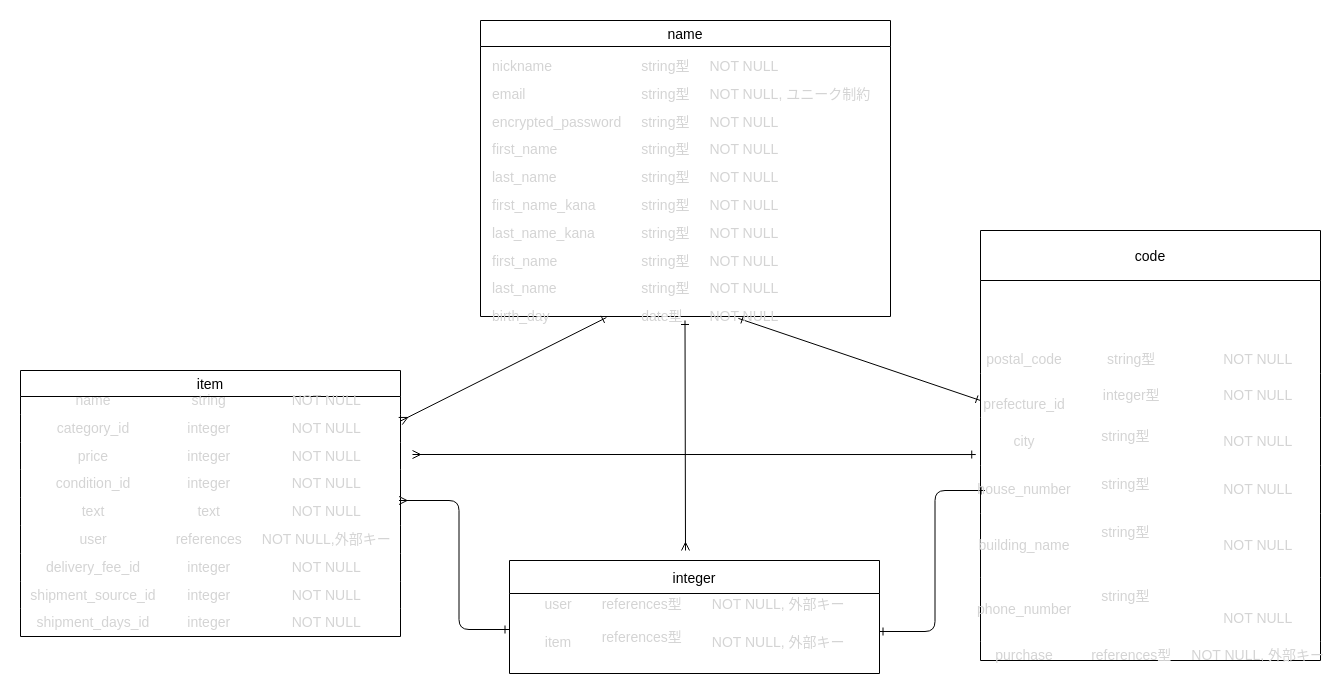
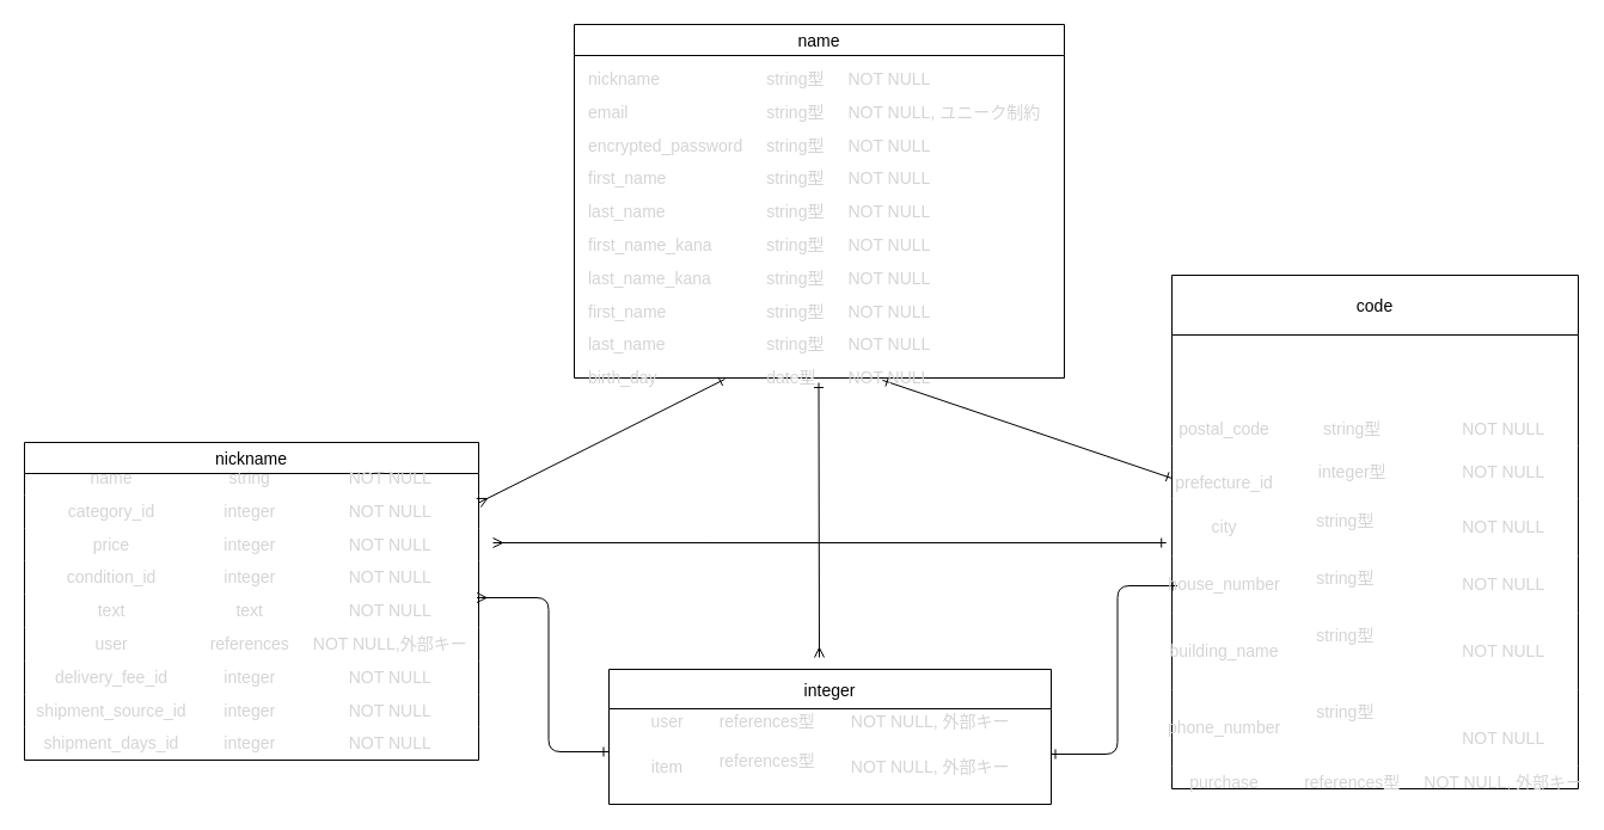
- <mxCell id="13" value="item" style="swimlane;fontStyle=0;childLayout=stackLayout;horizontal=1;startSize=26;horizontalStack=0;resizeParent=1;resizeParentMax=0;resizeLast=0;collapsible=1;marginBottom=0;align=center;fontSize=14;" parent="1" vertex="1"><mxGeometry x="20" y="370" width="380" height="266" as="geometry" /></mxCell>
+ <mxCell id="13" value="nickname" style="swimlane;fontStyle=0;childLayout=stackLayout;horizontal=1;startSize=26;horizontalStack=0;resizeParent=1;resizeParentMax=0;resizeLast=0;collapsible=1;marginBottom=0;align=center;fontSize=14;" parent="1" vertex="1"><mxGeometry x="20" y="370" width="380" height="266" as="geometry" /></mxCell>
